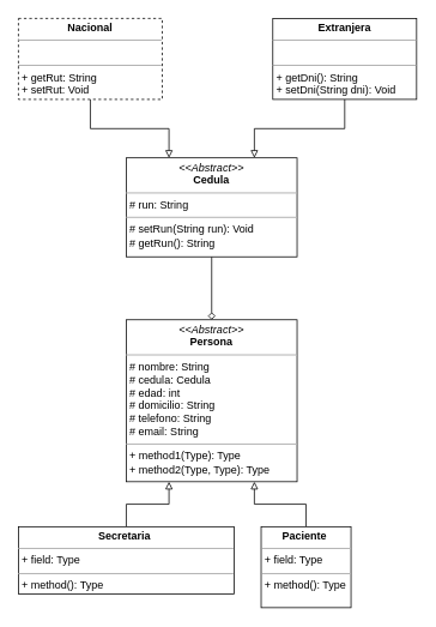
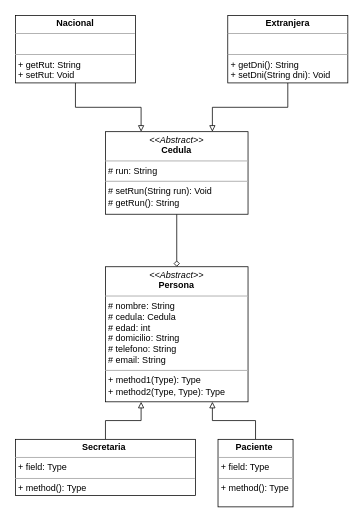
- <mxCell id="12" value="&lt;p style=&quot;margin:0px;margin-top:4px;text-align:center;&quot;&gt;&lt;b&gt;Nacional&lt;/b&gt;&lt;/p&gt;&lt;hr size=&quot;1&quot;&gt;&lt;p style=&quot;margin:0px;margin-left:4px;&quot;&gt;&lt;br&gt;&lt;/p&gt;&lt;hr size=&quot;1&quot;&gt;&lt;p style=&quot;margin:0px;margin-left:4px;&quot;&gt;+ getRut: String&lt;/p&gt;&lt;p style=&quot;margin:0px;margin-left:4px;&quot;&gt;+ setRut: Void&lt;/p&gt;" style="verticalAlign=top;align=left;overflow=fill;fontSize=12;fontFamily=Helvetica;html=1;dashed=1;" vertex="1" parent="1"><mxGeometry x="20" y="20" width="160" height="90" as="geometry" /></mxCell>
+ <mxCell id="12" value="&lt;p style=&quot;margin:0px;margin-top:4px;text-align:center;&quot;&gt;&lt;b&gt;Nacional&lt;/b&gt;&lt;/p&gt;&lt;hr size=&quot;1&quot;&gt;&lt;p style=&quot;margin:0px;margin-left:4px;&quot;&gt;&lt;br&gt;&lt;/p&gt;&lt;hr size=&quot;1&quot;&gt;&lt;p style=&quot;margin:0px;margin-left:4px;&quot;&gt;+ getRut: String&lt;/p&gt;&lt;p style=&quot;margin:0px;margin-left:4px;&quot;&gt;+ setRut: Void&lt;/p&gt;" style="verticalAlign=top;align=left;overflow=fill;fontSize=12;fontFamily=Helvetica;html=1;" vertex="1" parent="1"><mxGeometry x="20" y="20" width="160" height="90" as="geometry" /></mxCell>
